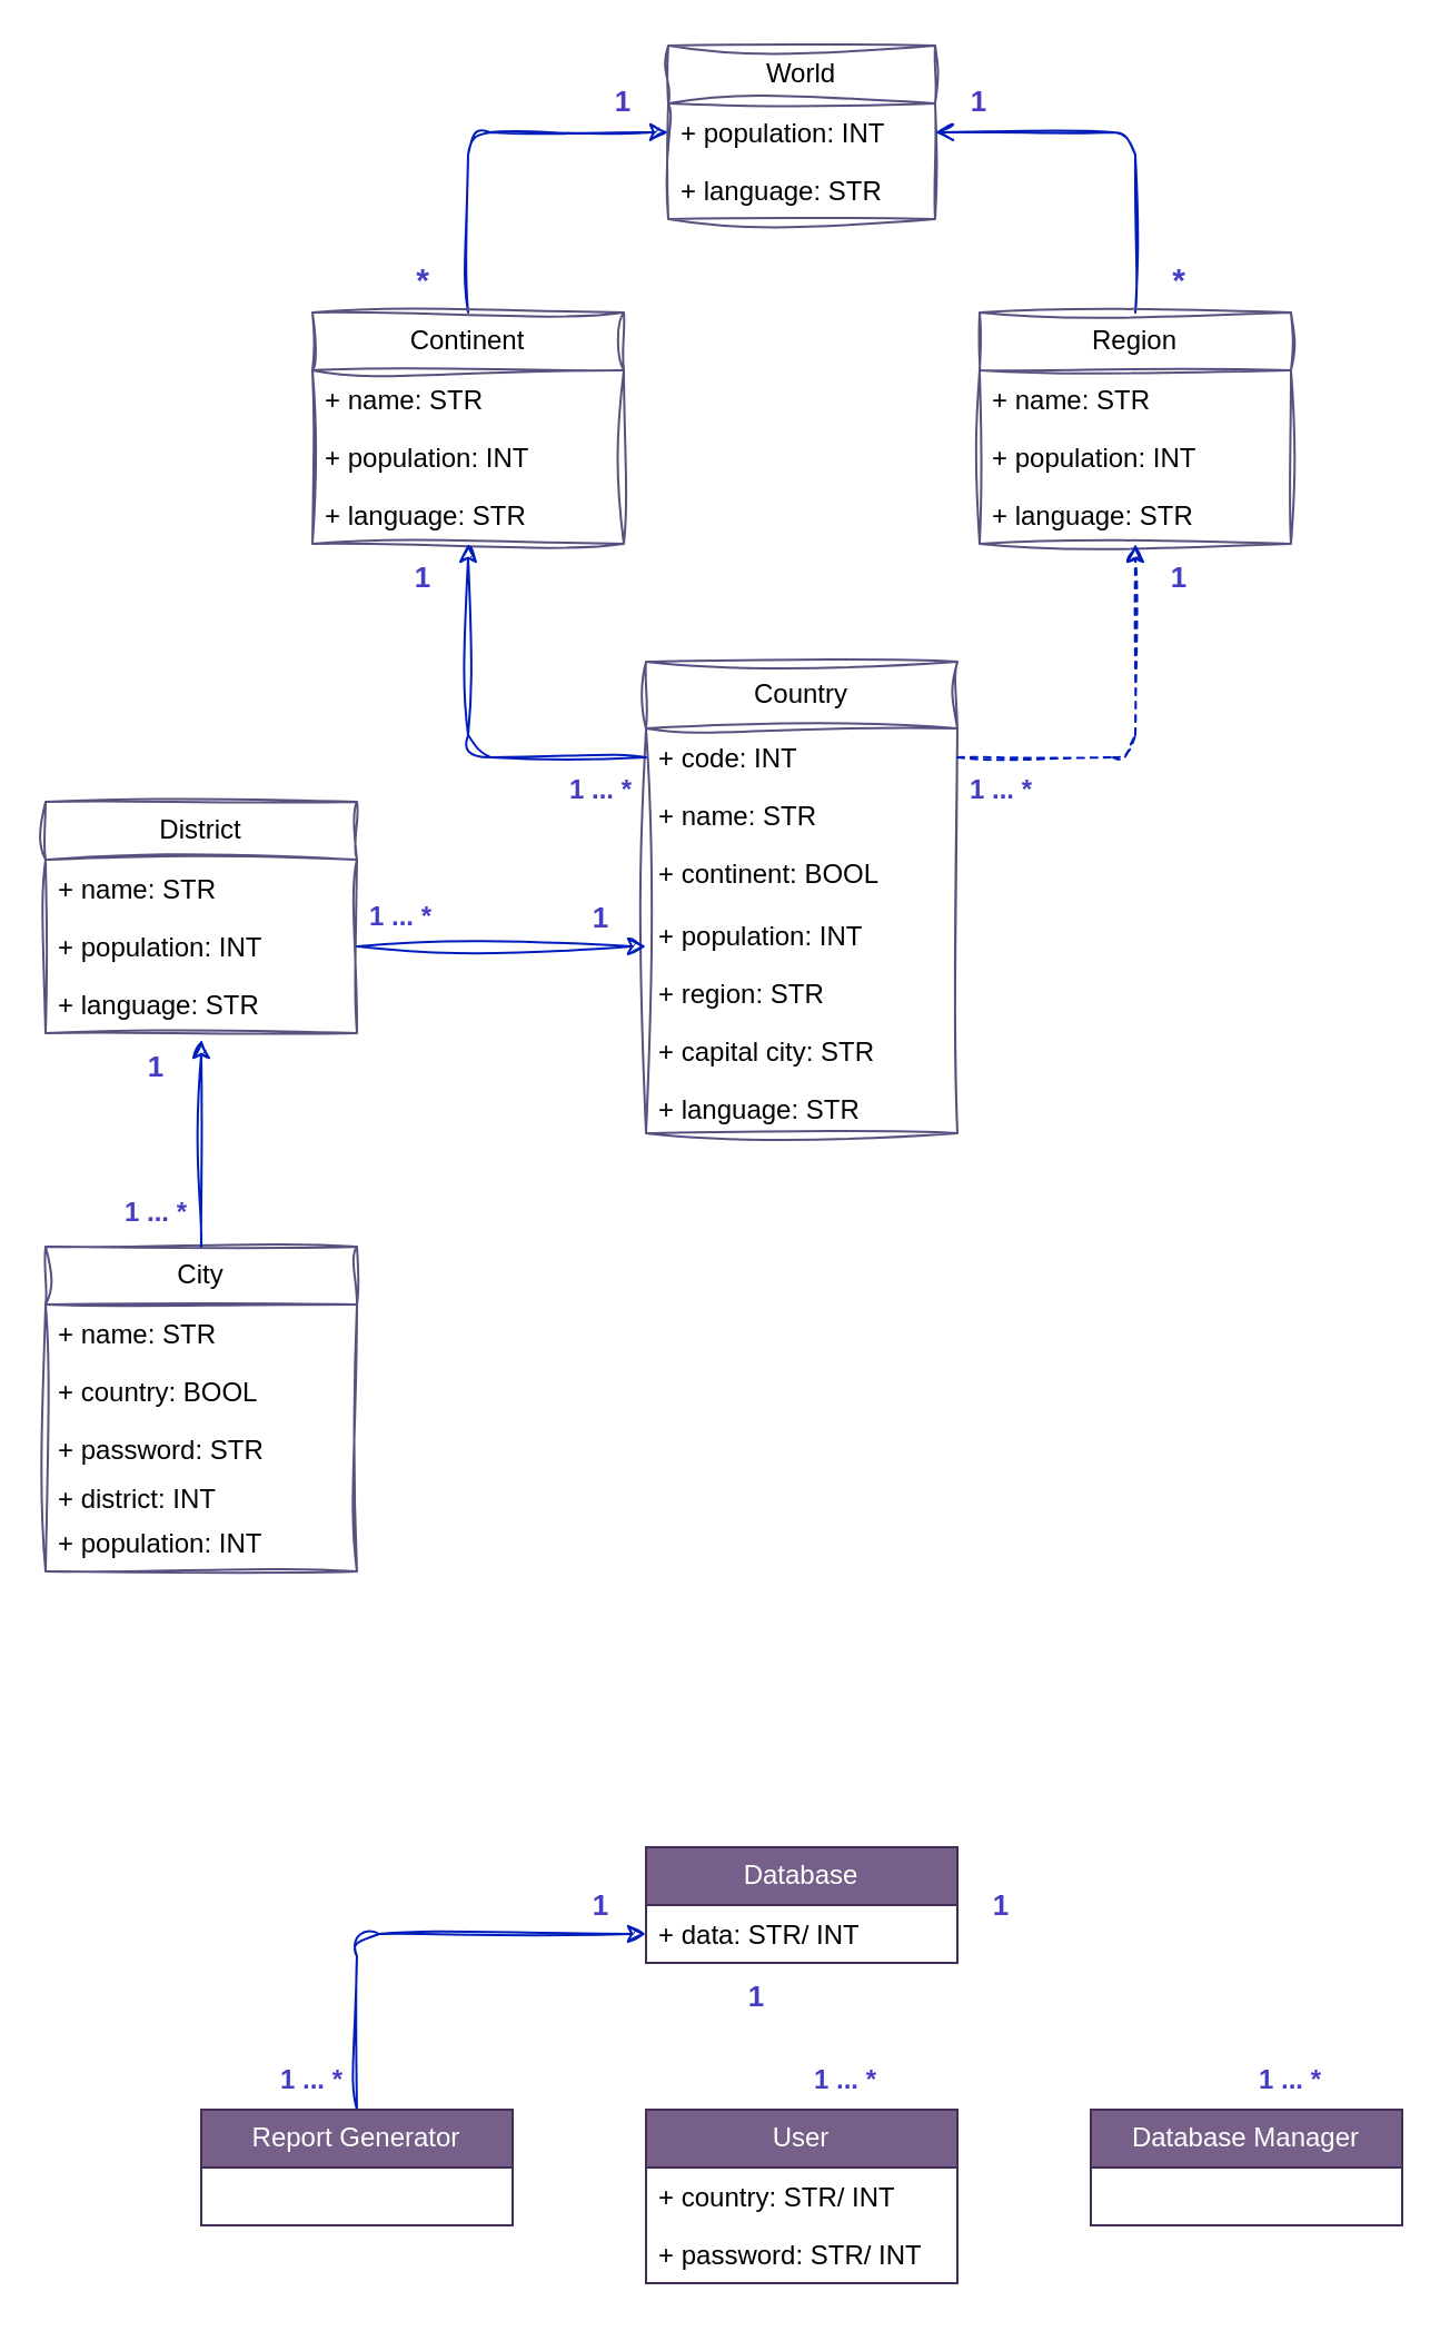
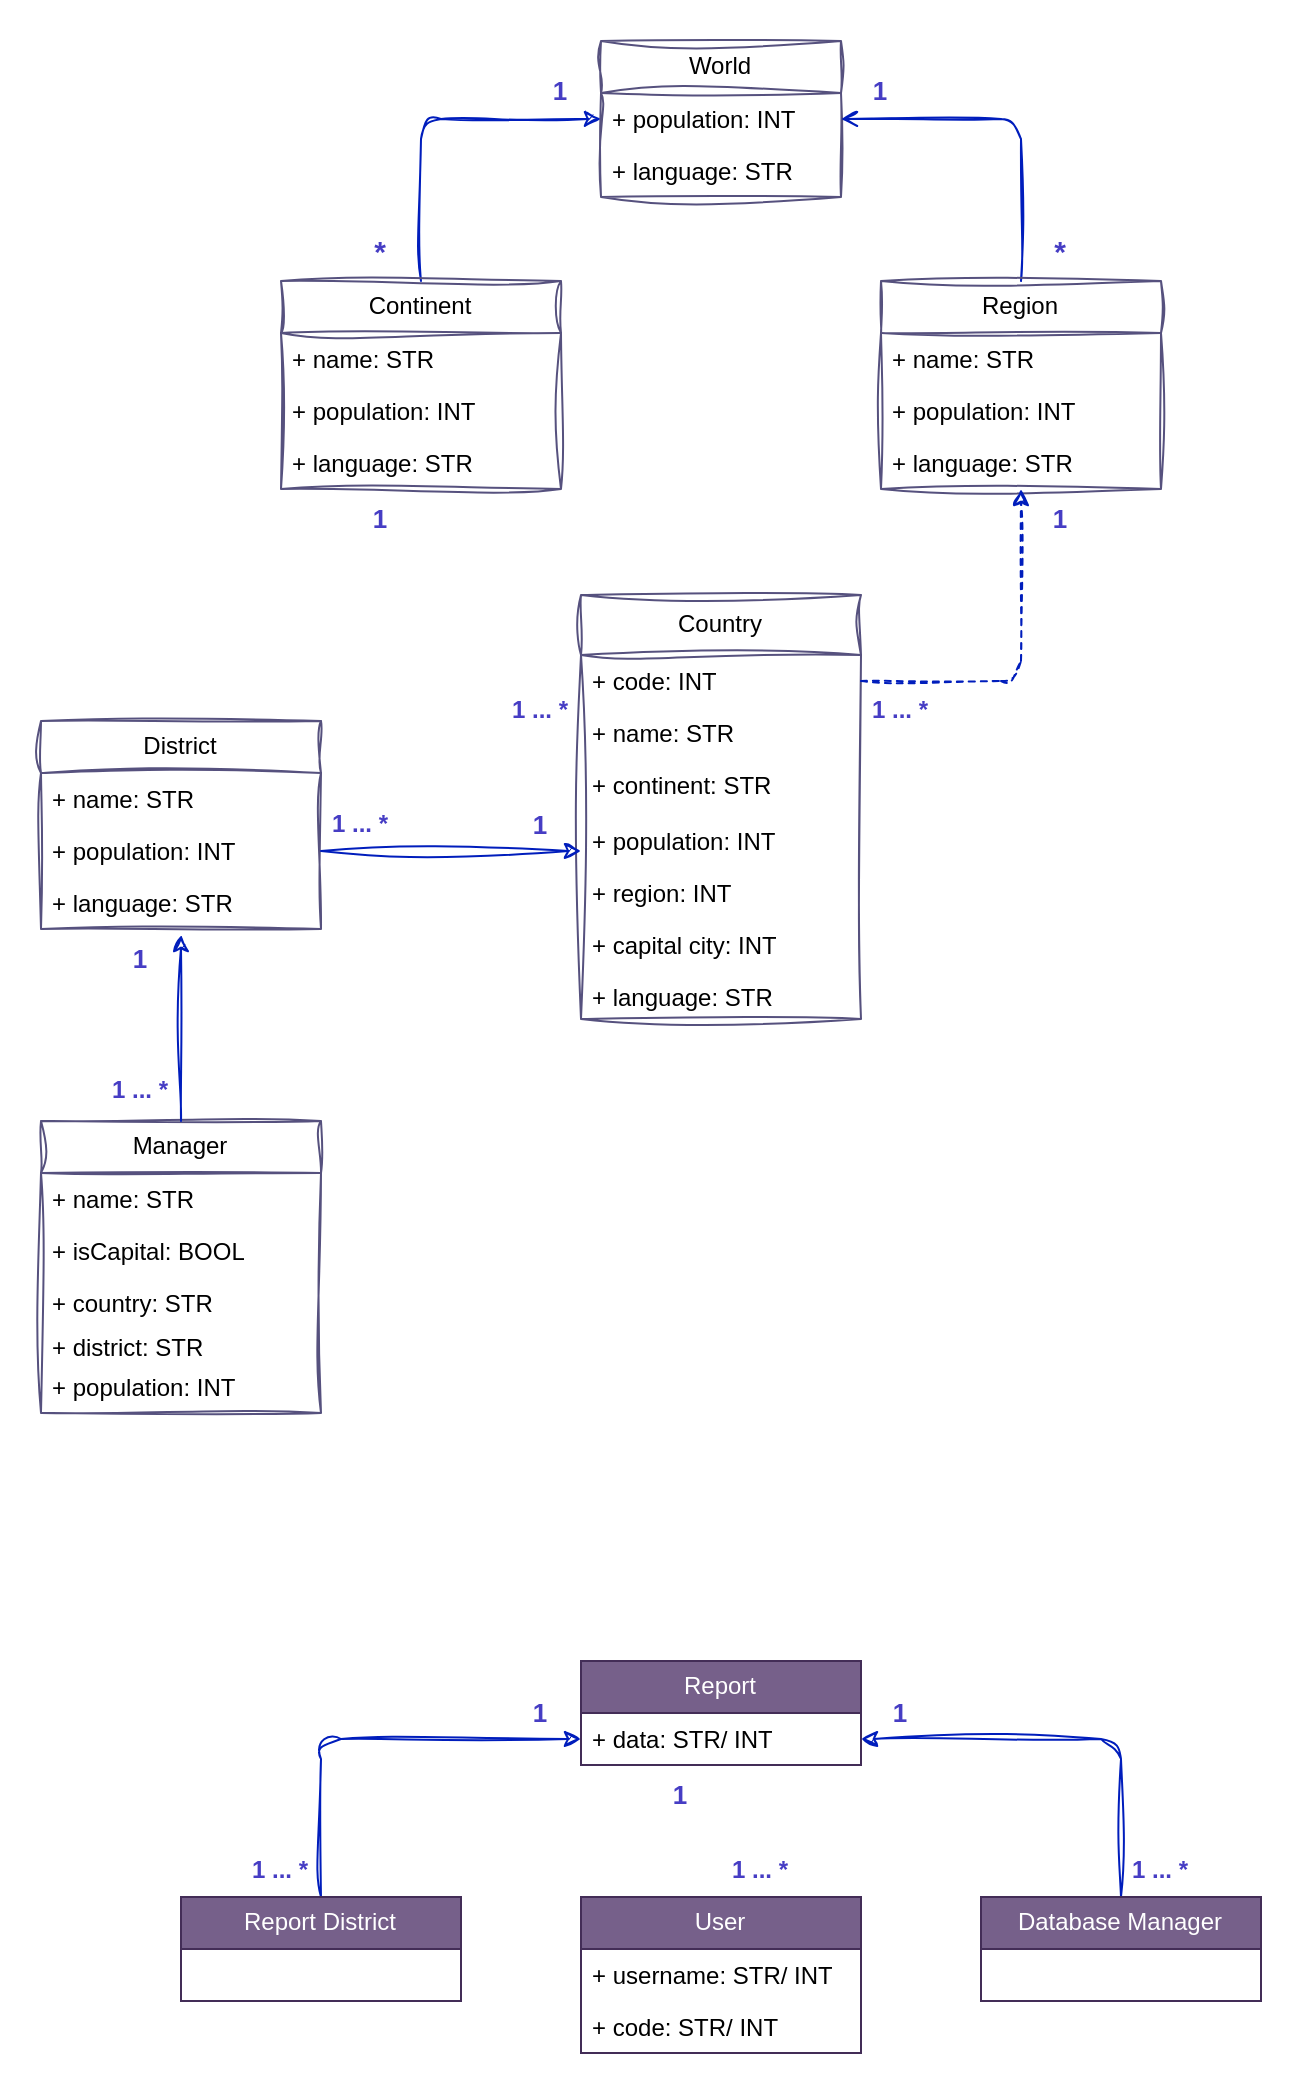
- <mxCell id="34" style="edgeStyle=orthogonalEdgeStyle;sketch=1;hachureGap=4;jiggle=2;curveFitting=1;orthogonalLoop=1;jettySize=auto;html=1;exitX=0;exitY=0.5;exitDx=0;exitDy=0;entryX=0.5;entryY=1;entryDx=0;entryDy=0;fillColor=#0050ef;strokeColor=#001DBC;" edge="1" parent="1" source="16" target="6"><mxGeometry relative="1" as="geometry" /></mxCell>
- <mxCell id="18" value="+ continent: BOOL" style="text;strokeColor=none;fillColor=none;align=left;verticalAlign=top;spacingLeft=4;spacingRight=4;overflow=hidden;rotatable=0;points=[[0,0.5],[1,0.5]];portConstraint=eastwest;whiteSpace=wrap;html=1;labelBackgroundColor=none;sketch=1;curveFitting=1;jiggle=2;rounded=0;" vertex="1" parent="15"><mxGeometry y="82" width="140" height="28" as="geometry" /></mxCell>
+ <mxCell id="18" value="+ continent: STR" style="text;strokeColor=none;fillColor=none;align=left;verticalAlign=top;spacingLeft=4;spacingRight=4;overflow=hidden;rotatable=0;points=[[0,0.5],[1,0.5]];portConstraint=eastwest;whiteSpace=wrap;html=1;labelBackgroundColor=none;sketch=1;curveFitting=1;jiggle=2;rounded=0;" vertex="1" parent="15"><mxGeometry y="82" width="140" height="28" as="geometry" /></mxCell>
- <mxCell id="20" value="+ region: STR" style="text;strokeColor=none;fillColor=none;align=left;verticalAlign=top;spacingLeft=4;spacingRight=4;overflow=hidden;rotatable=0;points=[[0,0.5],[1,0.5]];portConstraint=eastwest;whiteSpace=wrap;html=1;" vertex="1" parent="15"><mxGeometry y="136" width="140" height="26" as="geometry" /></mxCell>
+ <mxCell id="20" value="+ region: INT" style="text;strokeColor=none;fillColor=none;align=left;verticalAlign=top;spacingLeft=4;spacingRight=4;overflow=hidden;rotatable=0;points=[[0,0.5],[1,0.5]];portConstraint=eastwest;whiteSpace=wrap;html=1;" vertex="1" parent="15"><mxGeometry y="136" width="140" height="26" as="geometry" /></mxCell>
- <mxCell id="21" value="+ capital city: STR" style="text;strokeColor=none;fillColor=none;align=left;verticalAlign=top;spacingLeft=4;spacingRight=4;overflow=hidden;rotatable=0;points=[[0,0.5],[1,0.5]];portConstraint=eastwest;whiteSpace=wrap;html=1;" vertex="1" parent="15"><mxGeometry y="162" width="140" height="26" as="geometry" /></mxCell>
+ <mxCell id="21" value="+ capital city: INT" style="text;strokeColor=none;fillColor=none;align=left;verticalAlign=top;spacingLeft=4;spacingRight=4;overflow=hidden;rotatable=0;points=[[0,0.5],[1,0.5]];portConstraint=eastwest;whiteSpace=wrap;html=1;" vertex="1" parent="15"><mxGeometry y="162" width="140" height="26" as="geometry" /></mxCell>
- <mxCell id="27" value="City" style="swimlane;fontStyle=0;childLayout=stackLayout;horizontal=1;startSize=26;fillColor=none;horizontalStack=0;resizeParent=1;resizeParentMax=0;resizeLast=0;collapsible=1;marginBottom=0;whiteSpace=wrap;html=1;sketch=1;hachureGap=4;jiggle=2;curveFitting=1;strokeColor=#56517e;" vertex="1" parent="1"><mxGeometry x="20" y="560" width="140" height="146" as="geometry" /></mxCell>
+ <mxCell id="27" value="Manager" style="swimlane;fontStyle=0;childLayout=stackLayout;horizontal=1;startSize=26;fillColor=none;horizontalStack=0;resizeParent=1;resizeParentMax=0;resizeLast=0;collapsible=1;marginBottom=0;whiteSpace=wrap;html=1;sketch=1;hachureGap=4;jiggle=2;curveFitting=1;strokeColor=#56517e;" vertex="1" parent="1"><mxGeometry x="20" y="560" width="140" height="146" as="geometry" /></mxCell>
- <mxCell id="29" value="+ country: BOOL" style="text;strokeColor=none;fillColor=none;align=left;verticalAlign=top;spacingLeft=4;spacingRight=4;overflow=hidden;rotatable=0;points=[[0,0.5],[1,0.5]];portConstraint=eastwest;whiteSpace=wrap;html=1;" vertex="1" parent="27"><mxGeometry y="52" width="140" height="26" as="geometry" /></mxCell>
+ <mxCell id="29" value="+ isCapital: BOOL" style="text;strokeColor=none;fillColor=none;align=left;verticalAlign=top;spacingLeft=4;spacingRight=4;overflow=hidden;rotatable=0;points=[[0,0.5],[1,0.5]];portConstraint=eastwest;whiteSpace=wrap;html=1;" vertex="1" parent="27"><mxGeometry y="52" width="140" height="26" as="geometry" /></mxCell>
- <mxCell id="30" value="+ password: STR" style="text;strokeColor=none;fillColor=none;align=left;verticalAlign=top;spacingLeft=4;spacingRight=4;overflow=hidden;rotatable=0;points=[[0,0.5],[1,0.5]];portConstraint=eastwest;whiteSpace=wrap;html=1;" vertex="1" parent="27"><mxGeometry y="78" width="140" height="22" as="geometry" /></mxCell>
+ <mxCell id="30" value="+ country: STR" style="text;strokeColor=none;fillColor=none;align=left;verticalAlign=top;spacingLeft=4;spacingRight=4;overflow=hidden;rotatable=0;points=[[0,0.5],[1,0.5]];portConstraint=eastwest;whiteSpace=wrap;html=1;" vertex="1" parent="27"><mxGeometry y="78" width="140" height="22" as="geometry" /></mxCell>
- <mxCell id="31" value="+ district: INT" style="text;strokeColor=none;fillColor=none;align=left;verticalAlign=top;spacingLeft=4;spacingRight=4;overflow=hidden;rotatable=0;points=[[0,0.5],[1,0.5]];portConstraint=eastwest;whiteSpace=wrap;html=1;" vertex="1" parent="27"><mxGeometry y="100" width="140" height="20" as="geometry" /></mxCell>
+ <mxCell id="31" value="+ district: STR" style="text;strokeColor=none;fillColor=none;align=left;verticalAlign=top;spacingLeft=4;spacingRight=4;overflow=hidden;rotatable=0;points=[[0,0.5],[1,0.5]];portConstraint=eastwest;whiteSpace=wrap;html=1;" vertex="1" parent="27"><mxGeometry y="100" width="140" height="20" as="geometry" /></mxCell>
- <mxCell id="49" value="Database" style="swimlane;fontStyle=0;childLayout=stackLayout;horizontal=1;startSize=26;fillColor=#76608a;horizontalStack=0;resizeParent=1;resizeParentMax=0;resizeLast=0;collapsible=1;marginBottom=0;whiteSpace=wrap;html=1;hachureGap=4;fontColor=#ffffff;strokeColor=#432D57;" vertex="1" parent="1"><mxGeometry x="290" y="830" width="140" height="52" as="geometry" /></mxCell>
+ <mxCell id="49" value="Report" style="swimlane;fontStyle=0;childLayout=stackLayout;horizontal=1;startSize=26;fillColor=#76608a;horizontalStack=0;resizeParent=1;resizeParentMax=0;resizeLast=0;collapsible=1;marginBottom=0;whiteSpace=wrap;html=1;hachureGap=4;fontColor=#ffffff;strokeColor=#432D57;" vertex="1" parent="1"><mxGeometry x="290" y="830" width="140" height="52" as="geometry" /></mxCell>
+ <mxCell id="53" style="edgeStyle=orthogonalEdgeStyle;sketch=1;hachureGap=4;jiggle=2;curveFitting=1;orthogonalLoop=1;jettySize=auto;html=1;exitX=0.5;exitY=0;exitDx=0;exitDy=0;entryX=1;entryY=0.5;entryDx=0;entryDy=0;fillColor=#0050ef;strokeColor=#001DBC;" edge="1" parent="1" source="54" target="50"><mxGeometry relative="1" as="geometry" /></mxCell>
- <mxCell id="52" value="Report Generator" style="swimlane;fontStyle=0;childLayout=stackLayout;horizontal=1;startSize=26;fillColor=#76608a;horizontalStack=0;resizeParent=1;resizeParentMax=0;resizeLast=0;collapsible=1;marginBottom=0;whiteSpace=wrap;html=1;hachureGap=4;fontColor=#ffffff;strokeColor=#432D57;" vertex="1" parent="1"><mxGeometry x="90" y="948" width="140" height="52" as="geometry" /></mxCell>
+ <mxCell id="52" value="Report District" style="swimlane;fontStyle=0;childLayout=stackLayout;horizontal=1;startSize=26;fillColor=#76608a;horizontalStack=0;resizeParent=1;resizeParentMax=0;resizeLast=0;collapsible=1;marginBottom=0;whiteSpace=wrap;html=1;hachureGap=4;fontColor=#ffffff;strokeColor=#432D57;" vertex="1" parent="1"><mxGeometry x="90" y="948" width="140" height="52" as="geometry" /></mxCell>
- <mxCell id="56" value="+ country: STR/ INT" style="text;strokeColor=none;fillColor=none;align=left;verticalAlign=top;spacingLeft=4;spacingRight=4;overflow=hidden;rotatable=0;points=[[0,0.5],[1,0.5]];portConstraint=eastwest;whiteSpace=wrap;html=1;" vertex="1" parent="55"><mxGeometry y="26" width="140" height="26" as="geometry" /></mxCell>
+ <mxCell id="56" value="+ username: STR/ INT" style="text;strokeColor=none;fillColor=none;align=left;verticalAlign=top;spacingLeft=4;spacingRight=4;overflow=hidden;rotatable=0;points=[[0,0.5],[1,0.5]];portConstraint=eastwest;whiteSpace=wrap;html=1;" vertex="1" parent="55"><mxGeometry y="26" width="140" height="26" as="geometry" /></mxCell>
- <mxCell id="57" value="+ password: STR/ INT" style="text;strokeColor=none;fillColor=none;align=left;verticalAlign=top;spacingLeft=4;spacingRight=4;overflow=hidden;rotatable=0;points=[[0,0.5],[1,0.5]];portConstraint=eastwest;whiteSpace=wrap;html=1;" vertex="1" parent="55"><mxGeometry y="52" width="140" height="26" as="geometry" /></mxCell>
+ <mxCell id="57" value="+ code: STR/ INT" style="text;strokeColor=none;fillColor=none;align=left;verticalAlign=top;spacingLeft=4;spacingRight=4;overflow=hidden;rotatable=0;points=[[0,0.5],[1,0.5]];portConstraint=eastwest;whiteSpace=wrap;html=1;" vertex="1" parent="55"><mxGeometry y="52" width="140" height="26" as="geometry" /></mxCell>
